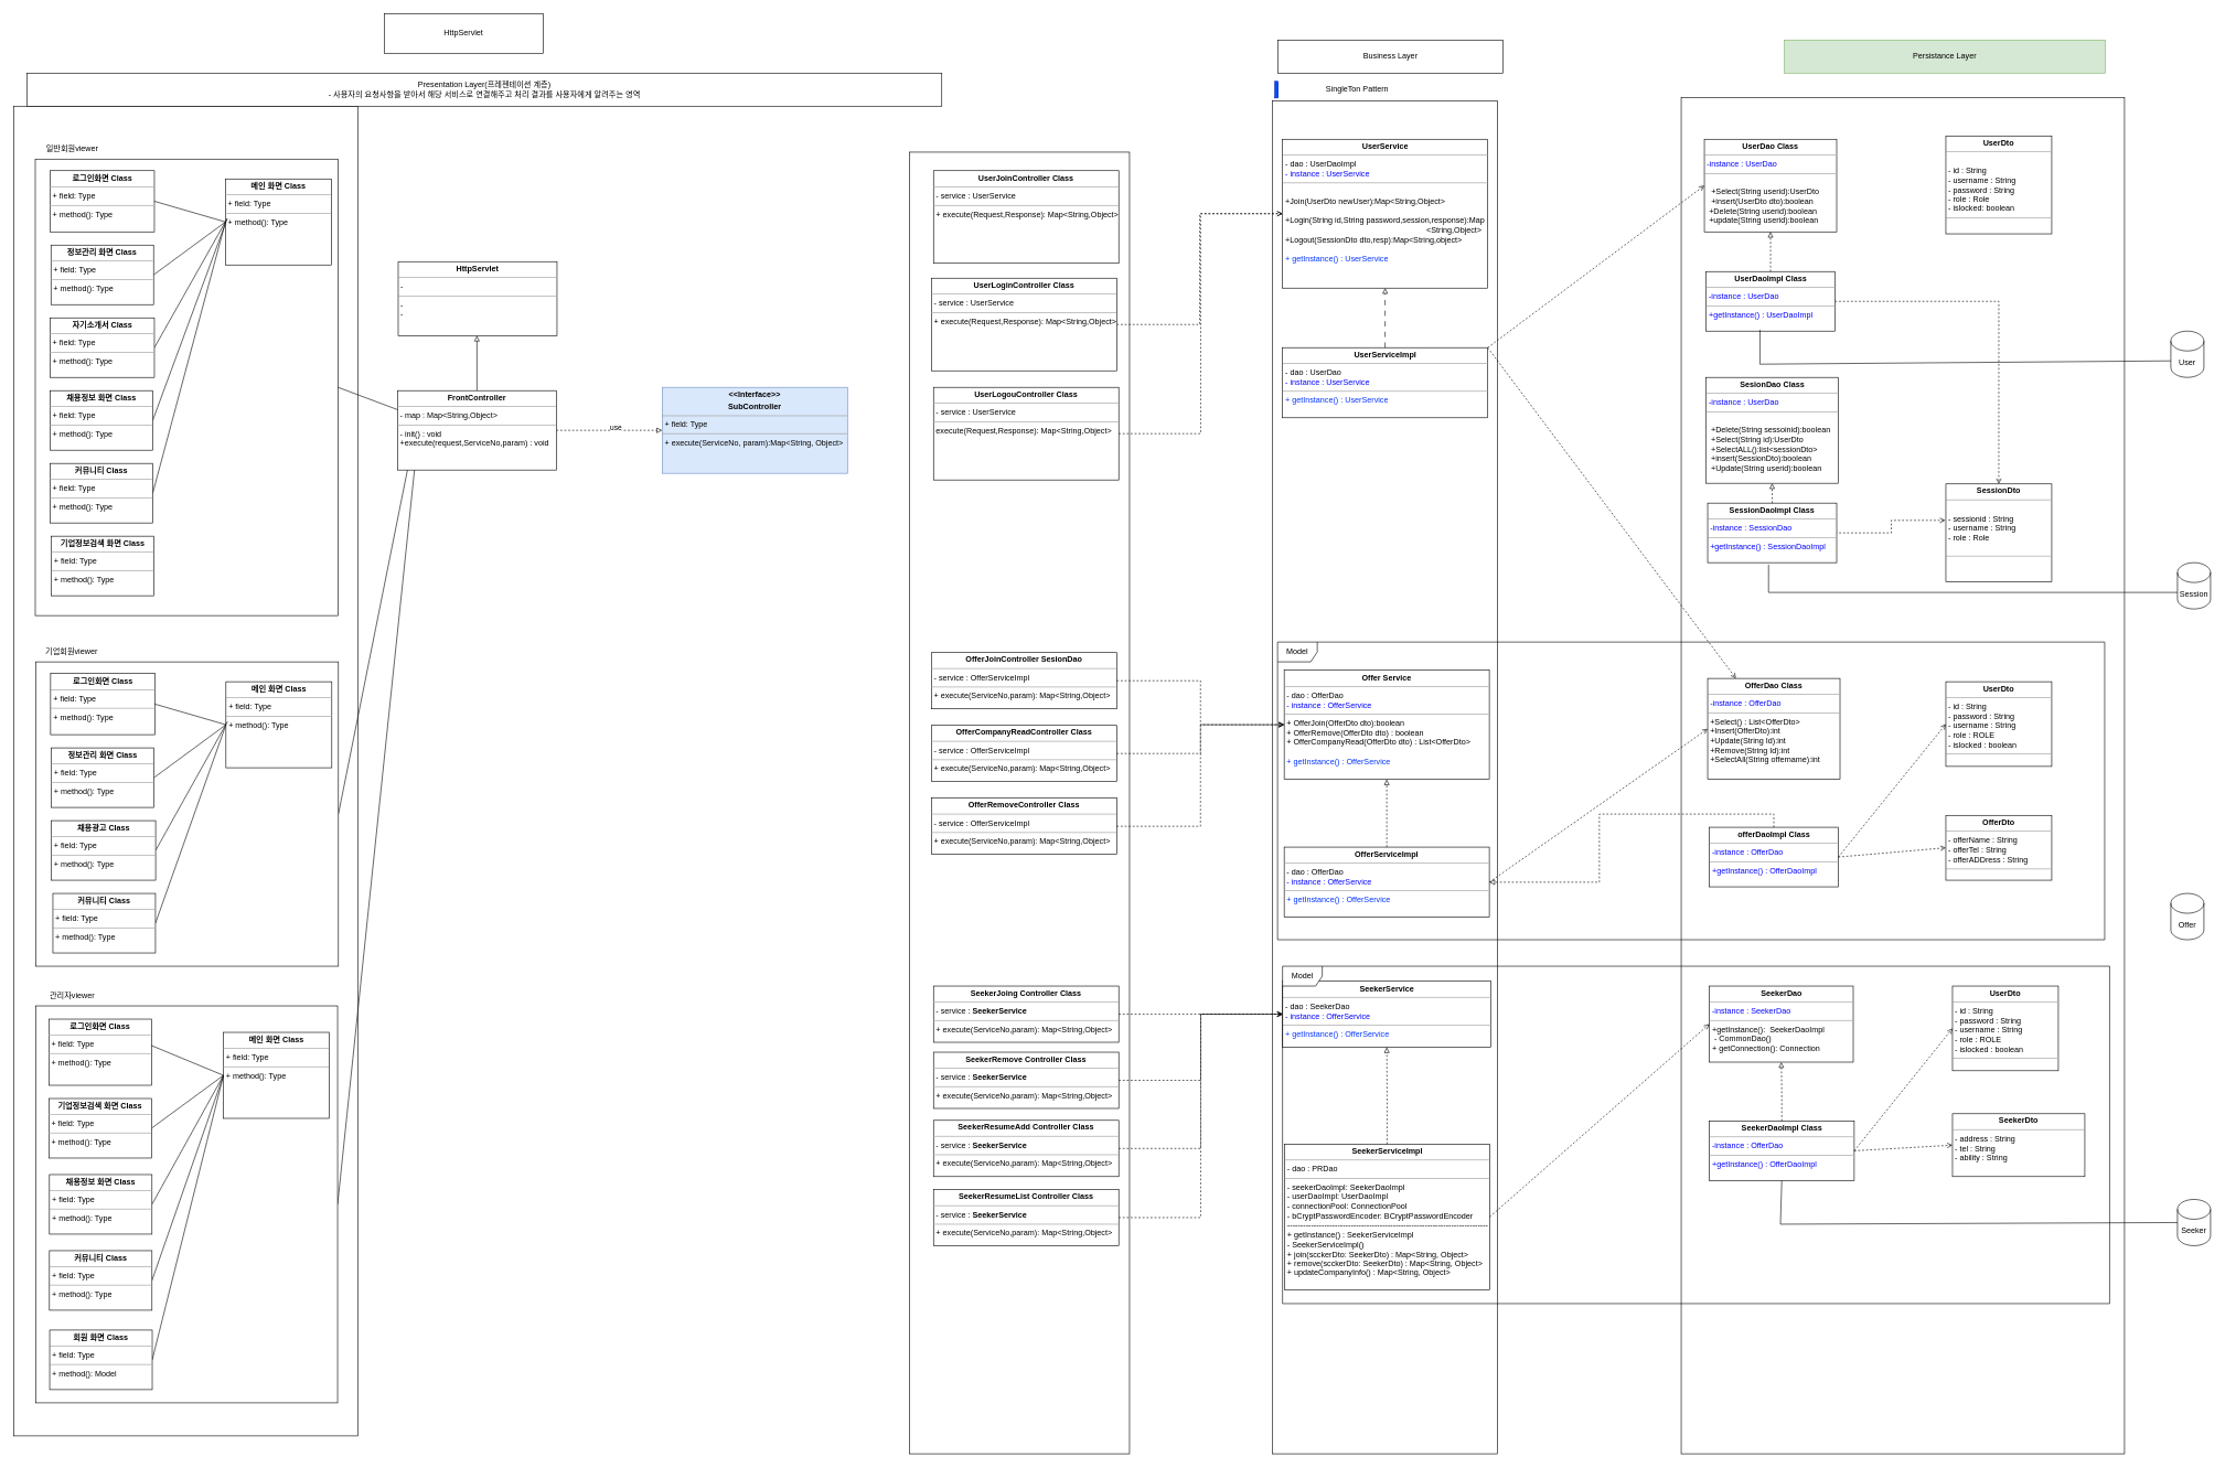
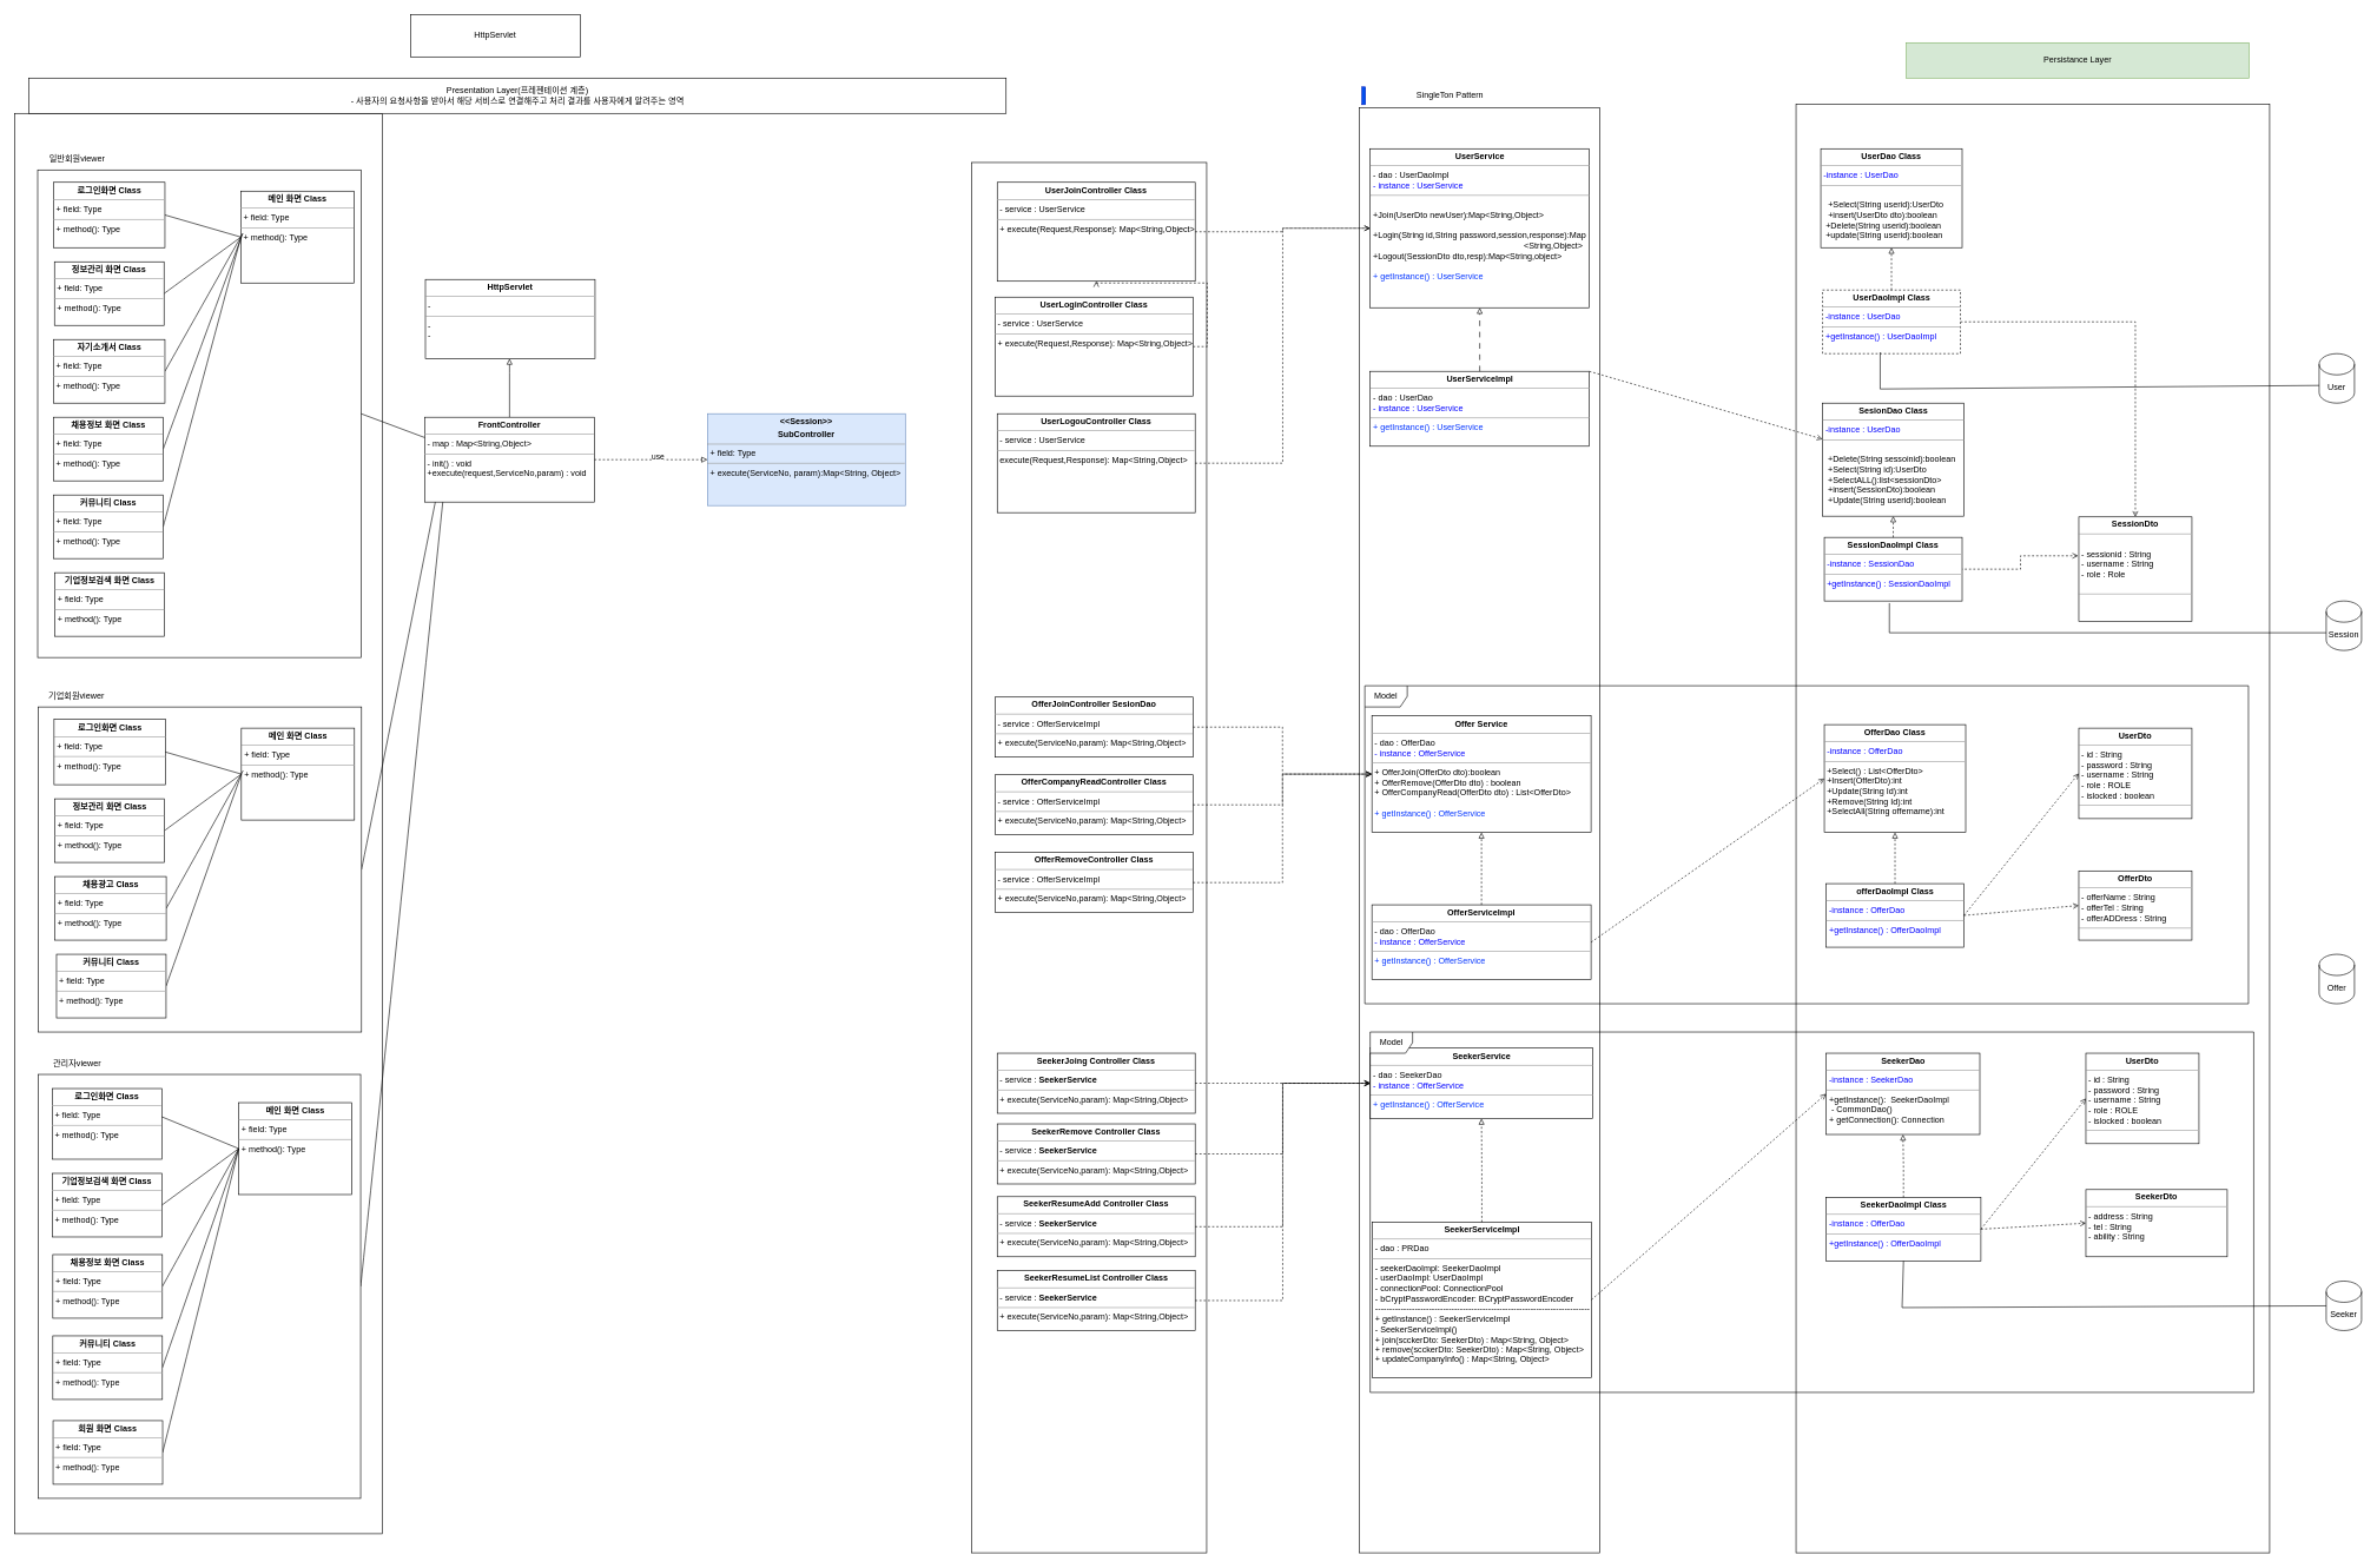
- <mxCell id="48" value="Business Layer" style="rounded=0;whiteSpace=wrap;html=1;" parent="1" vertex="1"><mxGeometry x="1930.9" y="60" width="340" height="50" as="geometry" /></mxCell>
- <mxCell id="58" value="&lt;p style=&quot;margin:0px;margin-top:4px;text-align:center;&quot;&gt;&lt;b&gt;UserDto&lt;/b&gt;&lt;/p&gt;&lt;hr size=&quot;1&quot;&gt;&lt;p style=&quot;border-color: var(--border-color); margin: 0px 0px 0px 4px;&quot;&gt;&lt;br&gt;&lt;/p&gt;&lt;p style=&quot;border-color: var(--border-color); margin: 0px 0px 0px 4px;&quot;&gt;- id : String&lt;/p&gt;&lt;p style=&quot;border-color: var(--border-color); margin: 0px 0px 0px 4px;&quot;&gt;- username : String&lt;br&gt;&lt;/p&gt;&lt;p style=&quot;border-color: var(--border-color); margin: 0px 0px 0px 4px;&quot;&gt;- password : String&lt;/p&gt;&lt;p style=&quot;border-color: var(--border-color); margin: 0px 0px 0px 4px;&quot;&gt;- role : Role&lt;/p&gt;&lt;p style=&quot;border-color: var(--border-color); margin: 0px 0px 0px 4px;&quot;&gt;- islocked: boolean&lt;/p&gt;&lt;hr style=&quot;border-color: var(--border-color);&quot; size=&quot;1&quot;&gt;&lt;p style=&quot;margin:0px;margin-left:4px;&quot;&gt;&lt;br&gt;&lt;/p&gt;" style="verticalAlign=top;align=left;overflow=fill;fontSize=12;fontFamily=Helvetica;html=1;whiteSpace=wrap;" parent="1" vertex="1"><mxGeometry x="2940" y="205" width="160" height="148" as="geometry" /></mxCell>
+ <mxCell id="61" style="edgeStyle=orthogonalEdgeStyle;rounded=0;orthogonalLoop=1;jettySize=auto;html=1;exitX=1;exitY=0.5;exitDx=0;exitDy=0;dashed=1;endArrow=open;endFill=0;" parent="1" source="55" target="65" edge="1"><mxGeometry relative="1" as="geometry"><mxPoint x="2490" y="650" as="targetPoint" /></mxGeometry></mxCell>
- <mxCell id="71" value="" style="endArrow=open;html=1;rounded=0;entryX=0;entryY=0.5;entryDx=0;entryDy=0;endFill=0;dashed=1;exitX=1;exitY=0;exitDx=0;exitDy=0;" parent="1" source="66" target="68" edge="1"><mxGeometry width="50" height="50" relative="1" as="geometry"><mxPoint x="2130" y="500" as="sourcePoint" /><mxPoint x="2565" y="360" as="targetPoint" /></mxGeometry></mxCell>
- <mxCell id="69" value="&lt;p style=&quot;margin:0px;margin-top:4px;text-align:center;&quot;&gt;&lt;b&gt;UserDaoImpl Class&lt;/b&gt;&lt;/p&gt;&lt;hr size=&quot;1&quot;&gt;&lt;p style=&quot;border-color: var(--border-color); margin: 0px 0px 0px 4px;&quot;&gt;&lt;span style=&quot;color: rgb(0, 0, 255); background-color: initial;&quot;&gt;-instance : UserDao&lt;/span&gt;&lt;br&gt;&lt;/p&gt;&lt;hr size=&quot;1&quot;&gt;&lt;p style=&quot;border-color: var(--border-color); margin: 0px 0px 0px 4px;&quot;&gt;&lt;span style=&quot;color: rgb(0, 0, 255); background-color: initial;&quot;&gt;+getInstance() : UserDaoImpl&lt;/span&gt;&lt;br&gt;&lt;/p&gt;" style="verticalAlign=top;align=left;overflow=fill;fontSize=12;fontFamily=Helvetica;html=1;whiteSpace=wrap;" parent="1" vertex="1"><mxGeometry x="2577.5" y="410" width="195" height="90" as="geometry" /></mxCell>
+ <mxCell id="69" value="&lt;p style=&quot;margin:0px;margin-top:4px;text-align:center;&quot;&gt;&lt;b&gt;UserDaoImpl Class&lt;/b&gt;&lt;/p&gt;&lt;hr size=&quot;1&quot;&gt;&lt;p style=&quot;border-color: var(--border-color); margin: 0px 0px 0px 4px;&quot;&gt;&lt;span style=&quot;color: rgb(0, 0, 255); background-color: initial;&quot;&gt;-instance : UserDao&lt;/span&gt;&lt;br&gt;&lt;/p&gt;&lt;hr size=&quot;1&quot;&gt;&lt;p style=&quot;border-color: var(--border-color); margin: 0px 0px 0px 4px;&quot;&gt;&lt;span style=&quot;color: rgb(0, 0, 255); background-color: initial;&quot;&gt;+getInstance() : UserDaoImpl&lt;/span&gt;&lt;br&gt;&lt;/p&gt;" style="verticalAlign=top;align=left;overflow=fill;fontSize=12;fontFamily=Helvetica;html=1;whiteSpace=wrap;dashed=1;" parent="1" vertex="1"><mxGeometry x="2577.5" y="410" width="195" height="90" as="geometry" /></mxCell>
- <mxCell id="62" style="edgeStyle=orthogonalEdgeStyle;rounded=0;orthogonalLoop=1;jettySize=auto;html=1;exitX=1;exitY=0.5;exitDx=0;exitDy=0;entryX=0;entryY=0.5;entryDx=0;entryDy=0;dashed=1;endArrow=open;endFill=0;" parent="1" source="63" target="65" edge="1"><mxGeometry relative="1" as="geometry"><mxPoint x="1676.25" y="740" as="sourcePoint" /><mxPoint x="1806.87" y="740.4" as="targetPoint" /></mxGeometry></mxCell>
+ <mxCell id="62" style="edgeStyle=orthogonalEdgeStyle;rounded=0;orthogonalLoop=1;jettySize=auto;html=1;exitX=1;exitY=0.5;exitDx=0;exitDy=0;dashed=1;endArrow=open;endFill=0;" parent="1" source="63" target="55" edge="1"><mxGeometry relative="1" as="geometry"><mxPoint x="1676.25" y="740" as="sourcePoint" /><mxPoint x="1806.87" y="740.4" as="targetPoint" /></mxGeometry></mxCell>
- <mxCell id="60" value="&lt;p style=&quot;margin:0px;margin-top:4px;text-align:center;&quot;&gt;&lt;b&gt;&amp;lt;&amp;lt;Interface&amp;gt;&amp;gt;&lt;/b&gt;&lt;/p&gt;&lt;p style=&quot;margin:0px;margin-top:4px;text-align:center;&quot;&gt;&lt;b&gt;SubController&lt;br&gt;&lt;/b&gt;&lt;/p&gt;&lt;hr size=&quot;1&quot;&gt;&lt;p style=&quot;margin:0px;margin-left:4px;&quot;&gt;+ field: Type&lt;/p&gt;&lt;hr size=&quot;1&quot;&gt;&lt;p style=&quot;margin:0px;margin-left:4px;&quot;&gt;+ execute(ServiceNo, param):Map&amp;lt;String, Object&amp;gt;&lt;/p&gt;" style="verticalAlign=top;align=left;overflow=fill;fontSize=12;fontFamily=Helvetica;html=1;whiteSpace=wrap;fillColor=#dae8fc;strokeColor=#6c8ebf;rounded=0;" parent="1" vertex="1"><mxGeometry x="1000" y="585" width="280" height="130" as="geometry" /></mxCell>
+ <mxCell id="60" value="&lt;p style=&quot;margin:0px;margin-top:4px;text-align:center;&quot;&gt;&lt;b&gt;&amp;lt;&amp;lt;Session&amp;gt;&amp;gt;&lt;/b&gt;&lt;/p&gt;&lt;p style=&quot;margin:0px;margin-top:4px;text-align:center;&quot;&gt;&lt;b&gt;SubController&lt;br&gt;&lt;/b&gt;&lt;/p&gt;&lt;hr size=&quot;1&quot;&gt;&lt;p style=&quot;margin:0px;margin-left:4px;&quot;&gt;+ field: Type&lt;/p&gt;&lt;hr size=&quot;1&quot;&gt;&lt;p style=&quot;margin:0px;margin-left:4px;&quot;&gt;+ execute(ServiceNo, param):Map&amp;lt;String, Object&amp;gt;&lt;/p&gt;" style="verticalAlign=top;align=left;overflow=fill;fontSize=12;fontFamily=Helvetica;html=1;whiteSpace=wrap;fillColor=#dae8fc;strokeColor=#6c8ebf;rounded=0;" parent="1" vertex="1"><mxGeometry x="1000" y="585" width="280" height="130" as="geometry" /></mxCell>
- <mxCell id="80" value="" style="endArrow=open;html=1;rounded=0;endFill=0;dashed=1;exitX=1;exitY=0;exitDx=0;exitDy=0;" parent="1" source="66" target="91" edge="1"><mxGeometry width="50" height="50" relative="1" as="geometry"><mxPoint x="2128" y="1109" as="sourcePoint" /><mxPoint x="2567" y="780" as="targetPoint" /></mxGeometry></mxCell>
+ <mxCell id="80" value="" style="endArrow=open;html=1;rounded=0;endFill=0;dashed=1;exitX=1;exitY=0;exitDx=0;exitDy=0;" parent="1" source="66" target="72" edge="1"><mxGeometry width="50" height="50" relative="1" as="geometry"><mxPoint x="2128" y="1109" as="sourcePoint" /><mxPoint x="2567" y="780" as="targetPoint" /></mxGeometry></mxCell>
- <mxCell id="94" style="edgeStyle=orthogonalEdgeStyle;rounded=0;orthogonalLoop=1;jettySize=auto;html=1;exitX=0.5;exitY=0;exitDx=0;exitDy=0;endArrow=block;endFill=0;dashed=1;" parent="1" source="93" target="89" edge="1"><mxGeometry relative="1" as="geometry"><mxPoint x="1980" y="1533" as="sourcePoint" /><mxPoint x="1980" y="1463" as="targetPoint" /></mxGeometry></mxCell>
+ <mxCell id="94" style="edgeStyle=orthogonalEdgeStyle;rounded=0;orthogonalLoop=1;jettySize=auto;html=1;exitX=0.5;exitY=0;exitDx=0;exitDy=0;endArrow=block;endFill=0;dashed=1;entryX=0.5;entryY=1;entryDx=0;entryDy=0;" parent="1" source="93" target="91" edge="1"><mxGeometry relative="1" as="geometry"><mxPoint x="1980" y="1533" as="sourcePoint" /><mxPoint x="1980" y="1463" as="targetPoint" /></mxGeometry></mxCell>
- <mxCell id="47" value="&lt;p style=&quot;margin:0px;margin-top:4px;text-align:center;&quot;&gt;&lt;b&gt;회원 화면 Class&lt;/b&gt;&lt;/p&gt;&lt;hr size=&quot;1&quot;&gt;&lt;p style=&quot;margin:0px;margin-left:4px;&quot;&gt;+ field: Type&lt;/p&gt;&lt;hr size=&quot;1&quot;&gt;&lt;p style=&quot;margin:0px;margin-left:4px;&quot;&gt;+ method(): Model&lt;/p&gt;" style="verticalAlign=top;align=left;overflow=fill;fontSize=12;fontFamily=Helvetica;html=1;whiteSpace=wrap;" parent="1" vertex="1"><mxGeometry x="74.25" y="2010" width="155" height="90" as="geometry" /></mxCell>
+ <mxCell id="47" value="&lt;p style=&quot;margin:0px;margin-top:4px;text-align:center;&quot;&gt;&lt;b&gt;회원 화면 Class&lt;/b&gt;&lt;/p&gt;&lt;hr size=&quot;1&quot;&gt;&lt;p style=&quot;margin:0px;margin-left:4px;&quot;&gt;+ field: Type&lt;/p&gt;&lt;hr size=&quot;1&quot;&gt;&lt;p style=&quot;margin:0px;margin-left:4px;&quot;&gt;+ method(): Type&lt;/p&gt;" style="verticalAlign=top;align=left;overflow=fill;fontSize=12;fontFamily=Helvetica;html=1;whiteSpace=wrap;" parent="1" vertex="1"><mxGeometry x="74.25" y="2010" width="155" height="90" as="geometry" /></mxCell>
